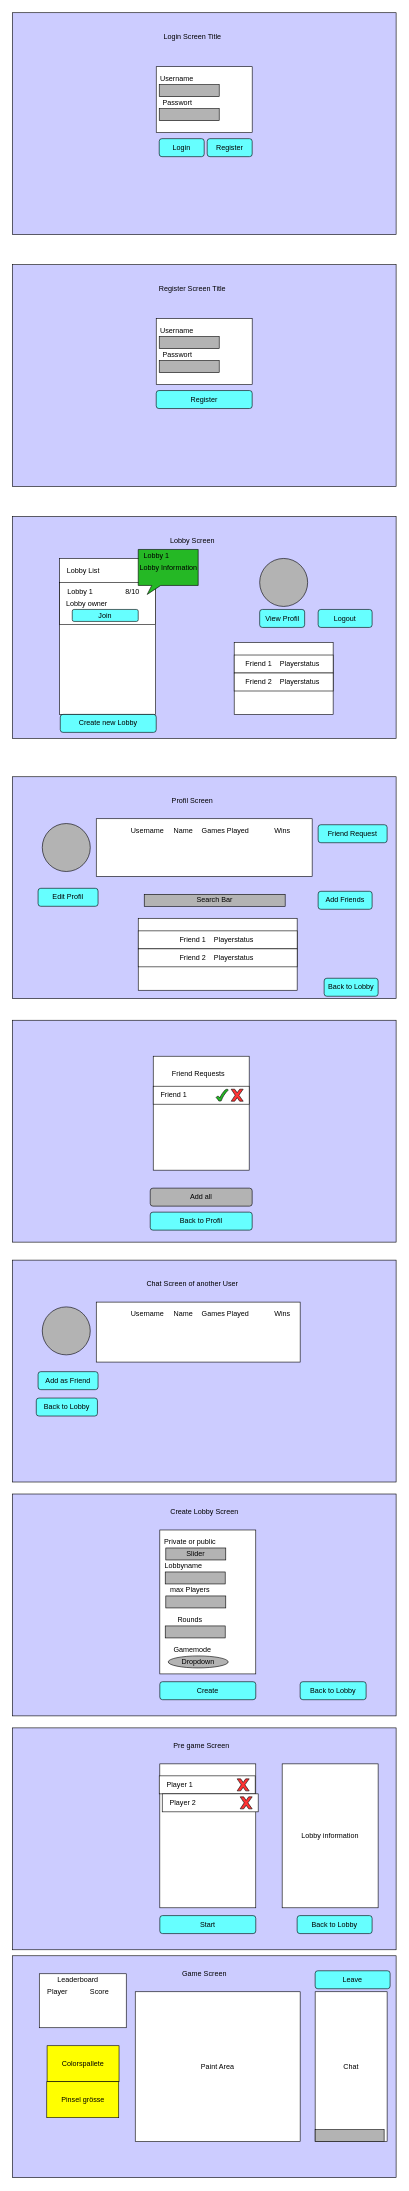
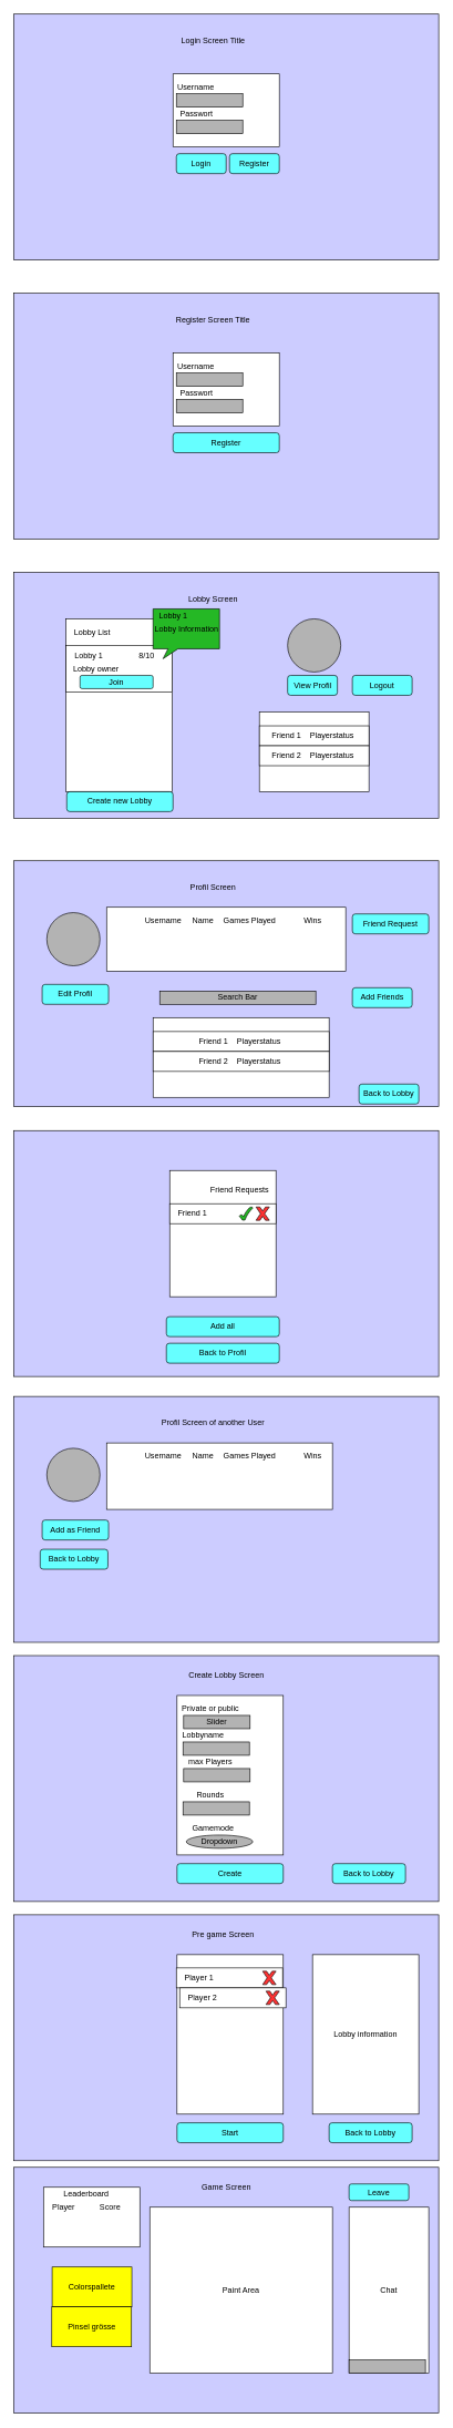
- <mxCell id="39" value="Friend Requests" style="text;html=1;align=center;verticalAlign=middle;resizable=0;points=[];autosize=1;" parent="1" vertex="1"><mxGeometry x="280" y="1780" width="100" height="20" as="geometry" /></mxCell>
+ <mxCell id="39" value="Friend Requests" style="text;html=1;align=center;verticalAlign=middle;resizable=0;points=[];autosize=1;" parent="1" vertex="1"><mxGeometry x="310" y="1780" width="100" height="20" as="geometry" /></mxCell>
- <mxCell id="38" value="Add all" style="rounded=1;whiteSpace=wrap;html=1;fillColor=#b3b3b3;" parent="1" vertex="1"><mxGeometry x="250" y="1980" width="170" height="30" as="geometry" /></mxCell>
+ <mxCell id="38" value="Add all" style="rounded=1;whiteSpace=wrap;html=1;fillColor=#66FFFF;" parent="1" vertex="1"><mxGeometry x="250" y="1980" width="170" height="30" as="geometry" /></mxCell>
- <mxCell id="63" value="Chat Screen of another User" style="text;html=1;align=center;verticalAlign=middle;resizable=0;points=[];autosize=1;" parent="1" vertex="1"><mxGeometry x="235" y="2130" width="170" height="20" as="geometry" /></mxCell>
+ <mxCell id="63" value="Profil Screen of another User" style="text;html=1;align=center;verticalAlign=middle;resizable=0;points=[];autosize=1;" parent="1" vertex="1"><mxGeometry x="235" y="2130" width="170" height="20" as="geometry" /></mxCell>
- <mxCell id="96" value="Leave" style="rounded=1;whiteSpace=wrap;html=1;fillColor=#66FFFF;" parent="84" vertex="1"><mxGeometry x="505" y="25" width="125" height="30" as="geometry" /></mxCell>
+ <mxCell id="96" value="Leave" style="rounded=1;whiteSpace=wrap;html=1;fillColor=#66FFFF;" parent="84" vertex="1"><mxGeometry x="505" y="25" width="90" height="25" as="geometry" /></mxCell>
